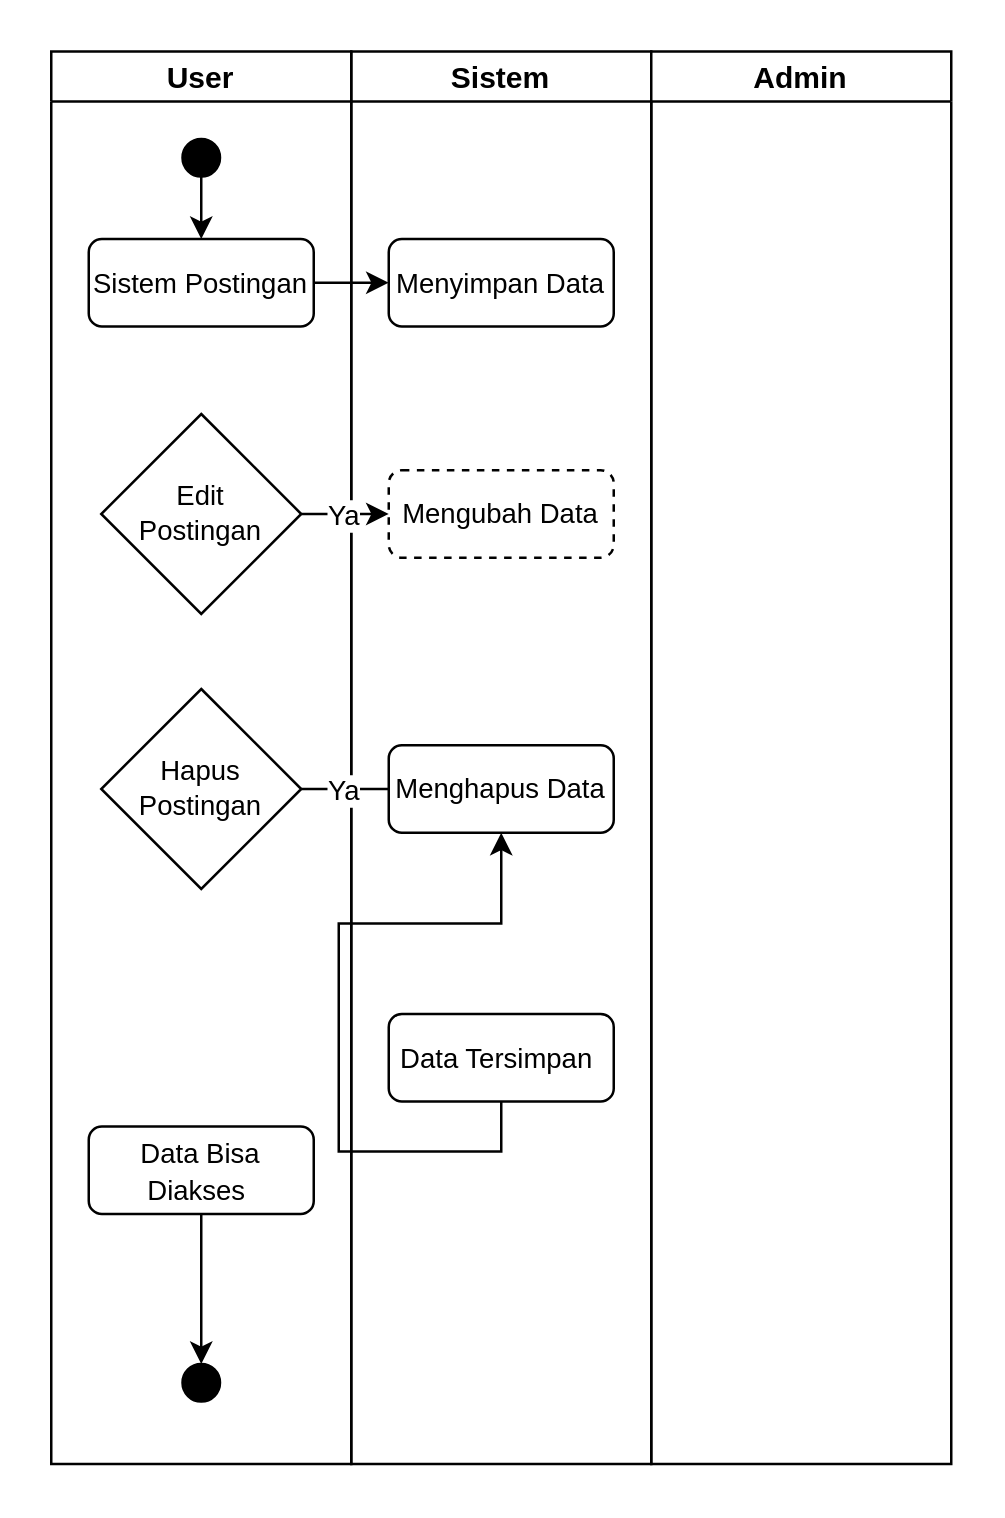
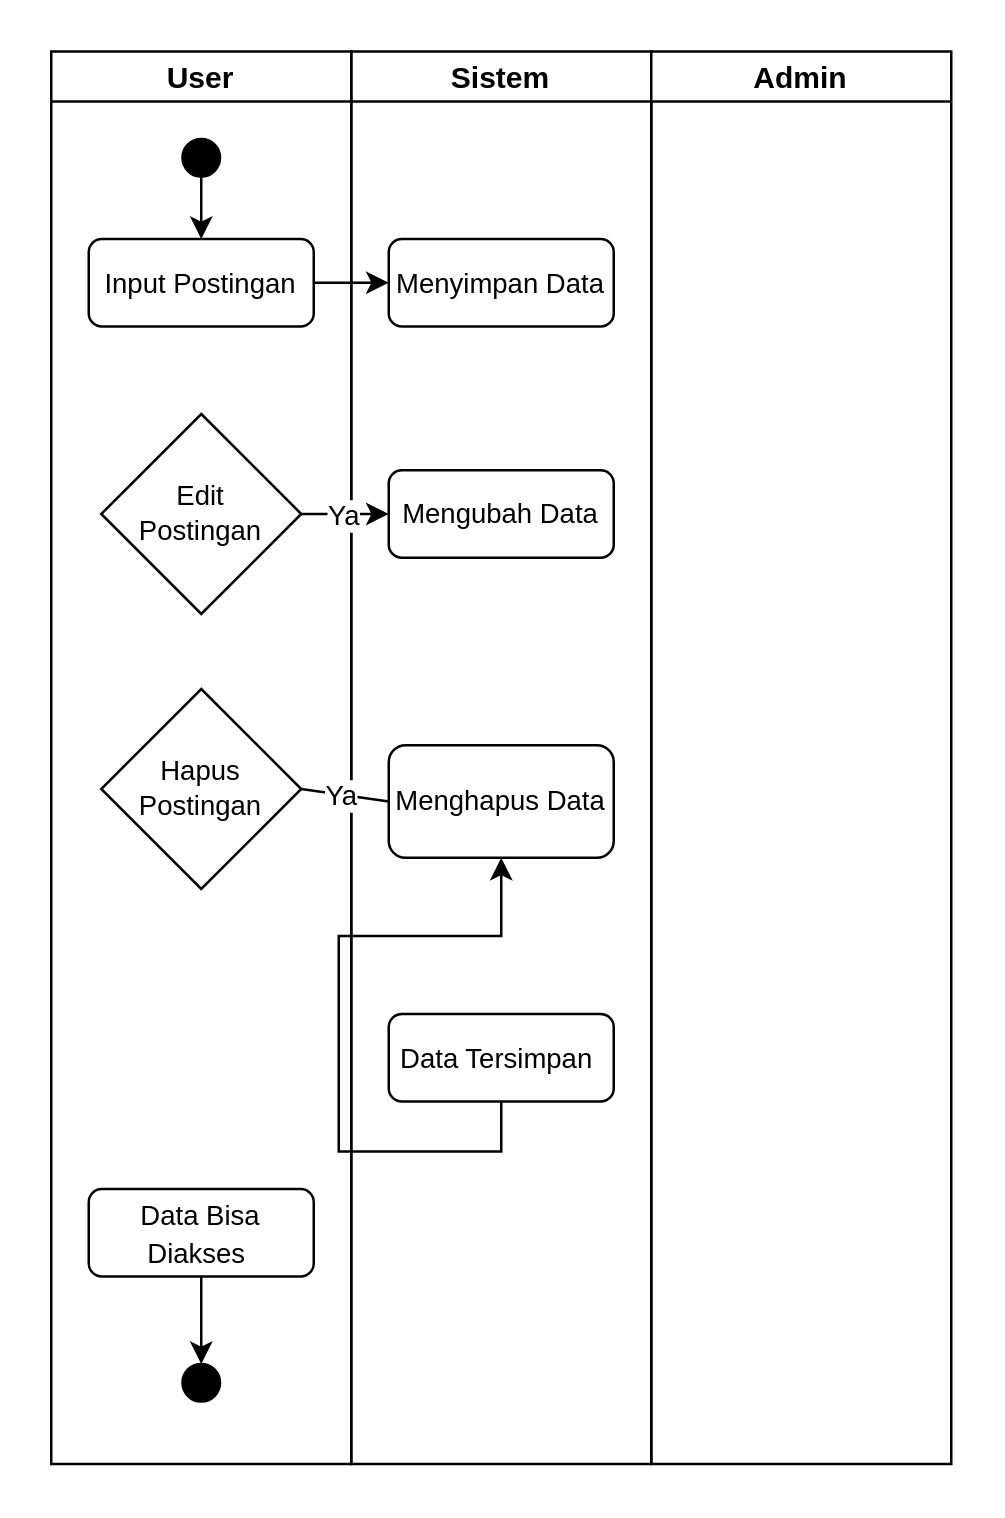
- <mxCell id="11" value="&lt;font style=&quot;font-size: 11px;&quot;&gt;Sistem Postingan&lt;/font&gt;" style="rounded=1;whiteSpace=wrap;html=1;fillColor=#FFFFFF;" parent="8" vertex="1"><mxGeometry x="15" y="75" width="90" height="35" as="geometry" /></mxCell>
+ <mxCell id="11" value="&lt;font style=&quot;font-size: 11px;&quot;&gt;Input Postingan&lt;/font&gt;" style="rounded=1;whiteSpace=wrap;html=1;fillColor=#FFFFFF;" parent="8" vertex="1"><mxGeometry x="15" y="75" width="90" height="35" as="geometry" /></mxCell>
- <mxCell id="4" value="&lt;font style=&quot;font-size: 11px;&quot;&gt;Mengubah Data&lt;/font&gt;" style="rounded=1;whiteSpace=wrap;html=1;fillColor=#FFFFFF;dashed=1;" parent="2" vertex="1"><mxGeometry x="15" y="167.5" width="90" height="35" as="geometry" /></mxCell>
+ <mxCell id="4" value="&lt;font style=&quot;font-size: 11px;&quot;&gt;Mengubah Data&lt;/font&gt;" style="rounded=1;whiteSpace=wrap;html=1;fillColor=#FFFFFF;" parent="2" vertex="1"><mxGeometry x="15" y="167.5" width="90" height="35" as="geometry" /></mxCell>
- <mxCell id="5" value="&lt;font style=&quot;font-size: 11px;&quot;&gt;Menghapus Data&lt;/font&gt;" style="rounded=1;whiteSpace=wrap;html=1;fillColor=#FFFFFF;" parent="2" vertex="1"><mxGeometry x="15" y="277.5" width="90" height="35" as="geometry" /></mxCell>
+ <mxCell id="5" value="&lt;font style=&quot;font-size: 11px;&quot;&gt;Menghapus Data&lt;/font&gt;" style="rounded=1;whiteSpace=wrap;html=1;fillColor=#FFFFFF;" parent="2" vertex="1"><mxGeometry x="15" y="277.5" width="90" height="45" as="geometry" /></mxCell>
- <mxCell id="15" value="&lt;font style=&quot;font-size: 11px;&quot;&gt;Data Bisa Diakses&amp;nbsp;&lt;/font&gt;" style="rounded=1;whiteSpace=wrap;html=1;fillColor=#FFFFFF;" vertex="1" parent="8"><mxGeometry x="15" y="430" width="90" height="35" as="geometry" /></mxCell>
+ <mxCell id="15" value="&lt;font style=&quot;font-size: 11px;&quot;&gt;Data Bisa Diakses&amp;nbsp;&lt;/font&gt;" style="rounded=1;whiteSpace=wrap;html=1;fillColor=#FFFFFF;" vertex="1" parent="8"><mxGeometry x="15" y="455" width="90" height="35" as="geometry" /></mxCell>
